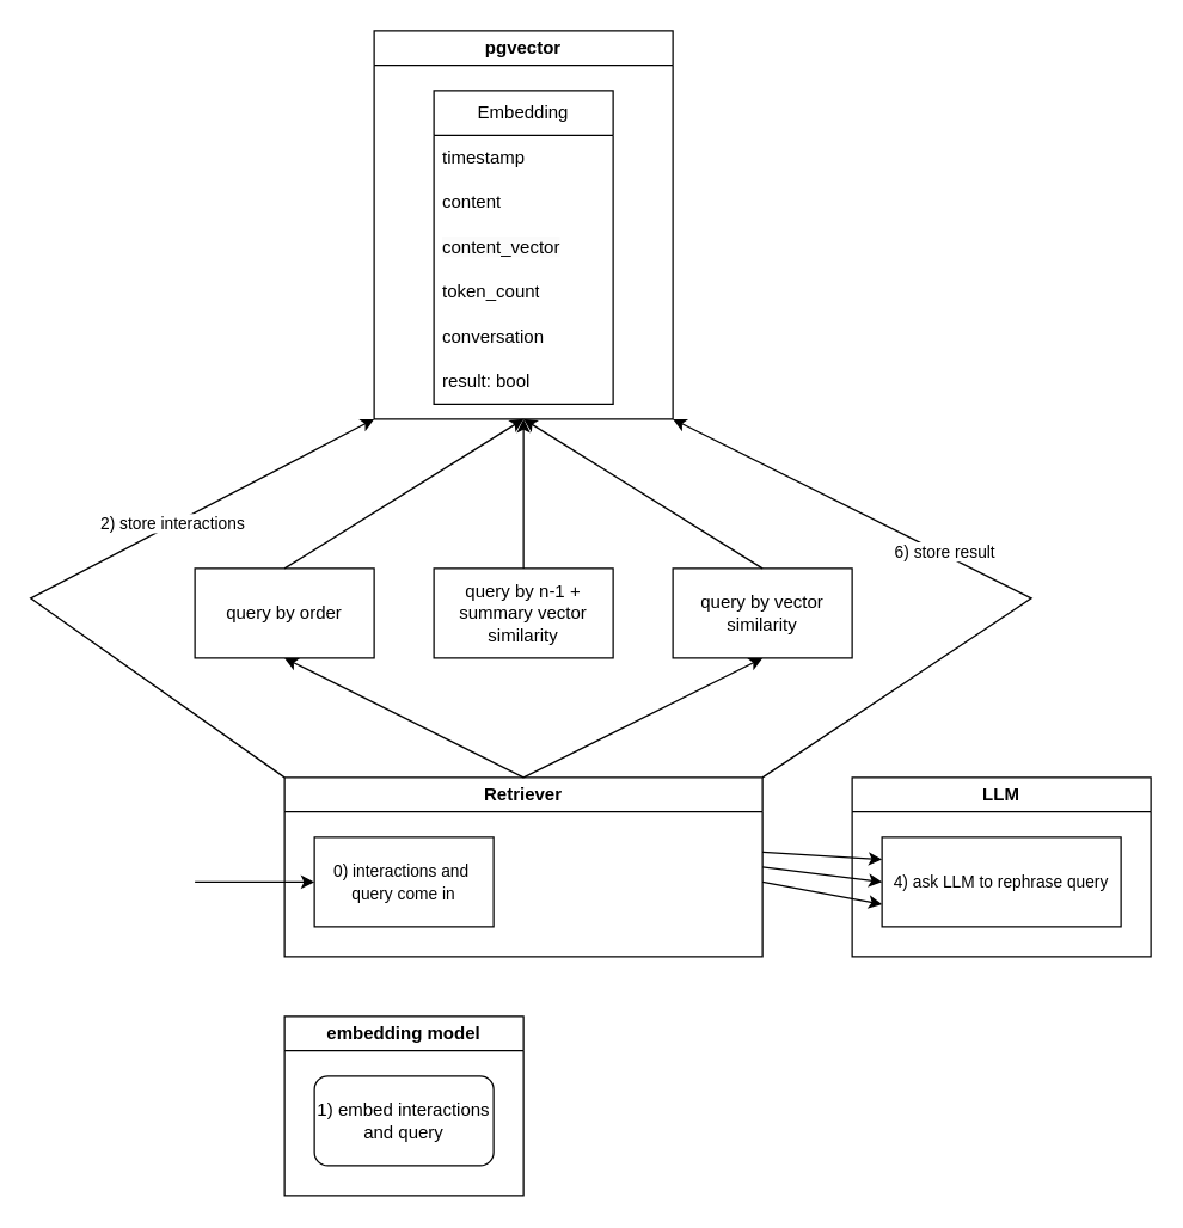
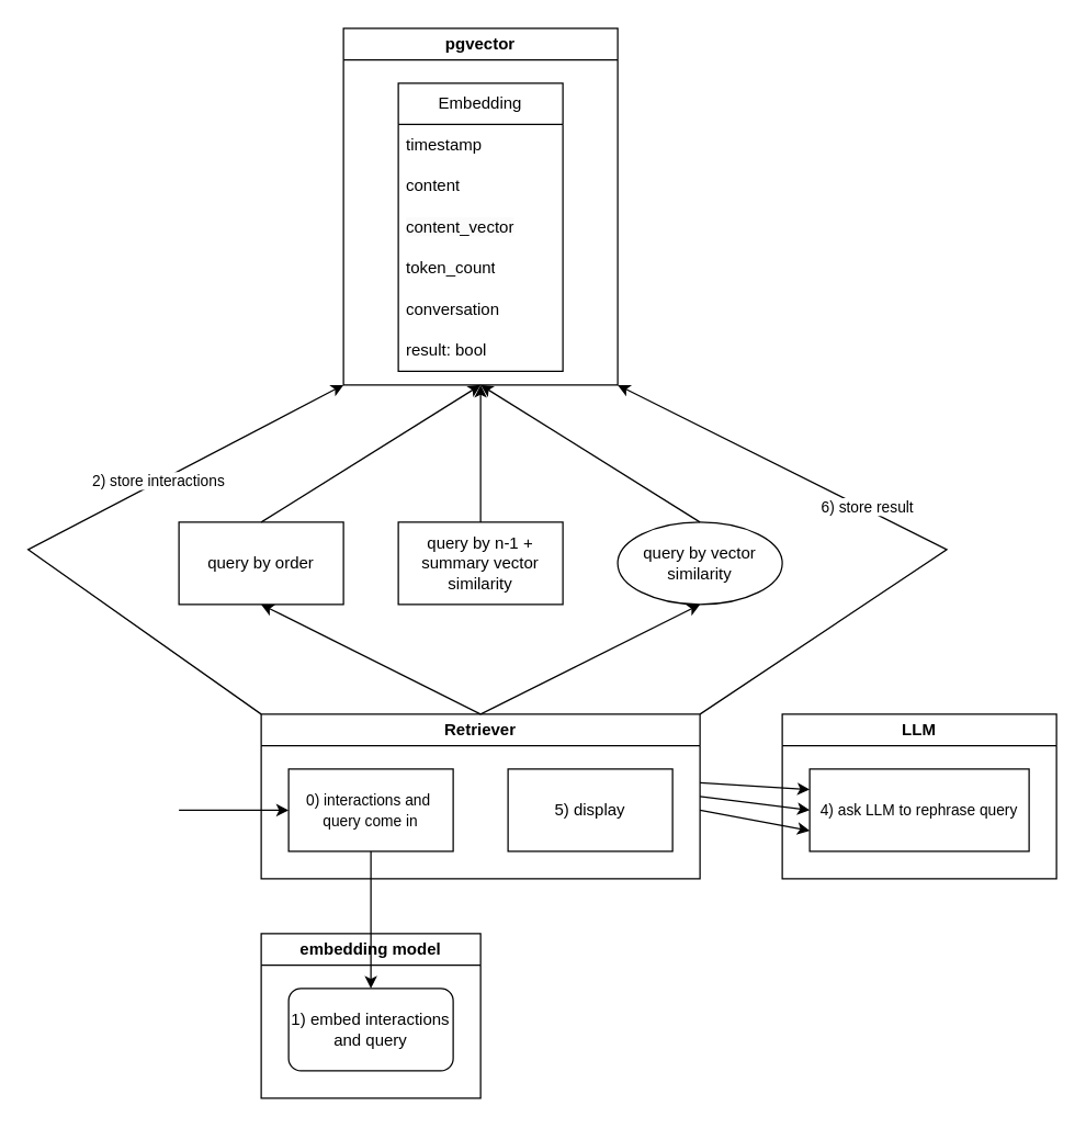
- <mxCell id="14" value="query by vector similarity" style="rounded=0;whiteSpace=wrap;html=1;" vertex="1" parent="1"><mxGeometry x="450" y="380" width="120" height="60" as="geometry" /></mxCell>
+ <mxCell id="14" value="query by vector similarity" style="ellipse;whiteSpace=wrap;html=1;" vertex="1" parent="1"><mxGeometry x="450" y="380" width="120" height="60" as="geometry" /></mxCell>
+ <mxCell id="4" value="5) display" style="rounded=0;whiteSpace=wrap;html=1;" vertex="1" parent="2"><mxGeometry x="180" y="40" width="120" height="60" as="geometry" /></mxCell>
+ <mxCell id="24" value="" style="endArrow=classic;html=1;rounded=0;exitX=0.5;exitY=1;exitDx=0;exitDy=0;entryX=0.5;entryY=0;entryDx=0;entryDy=0;" edge="1" parent="1" source="3" target="23"><mxGeometry width="50" height="50" relative="1" as="geometry"><mxPoint x="160" y="620" as="sourcePoint" /><mxPoint x="210" y="570" as="targetPoint" /></mxGeometry></mxCell>
